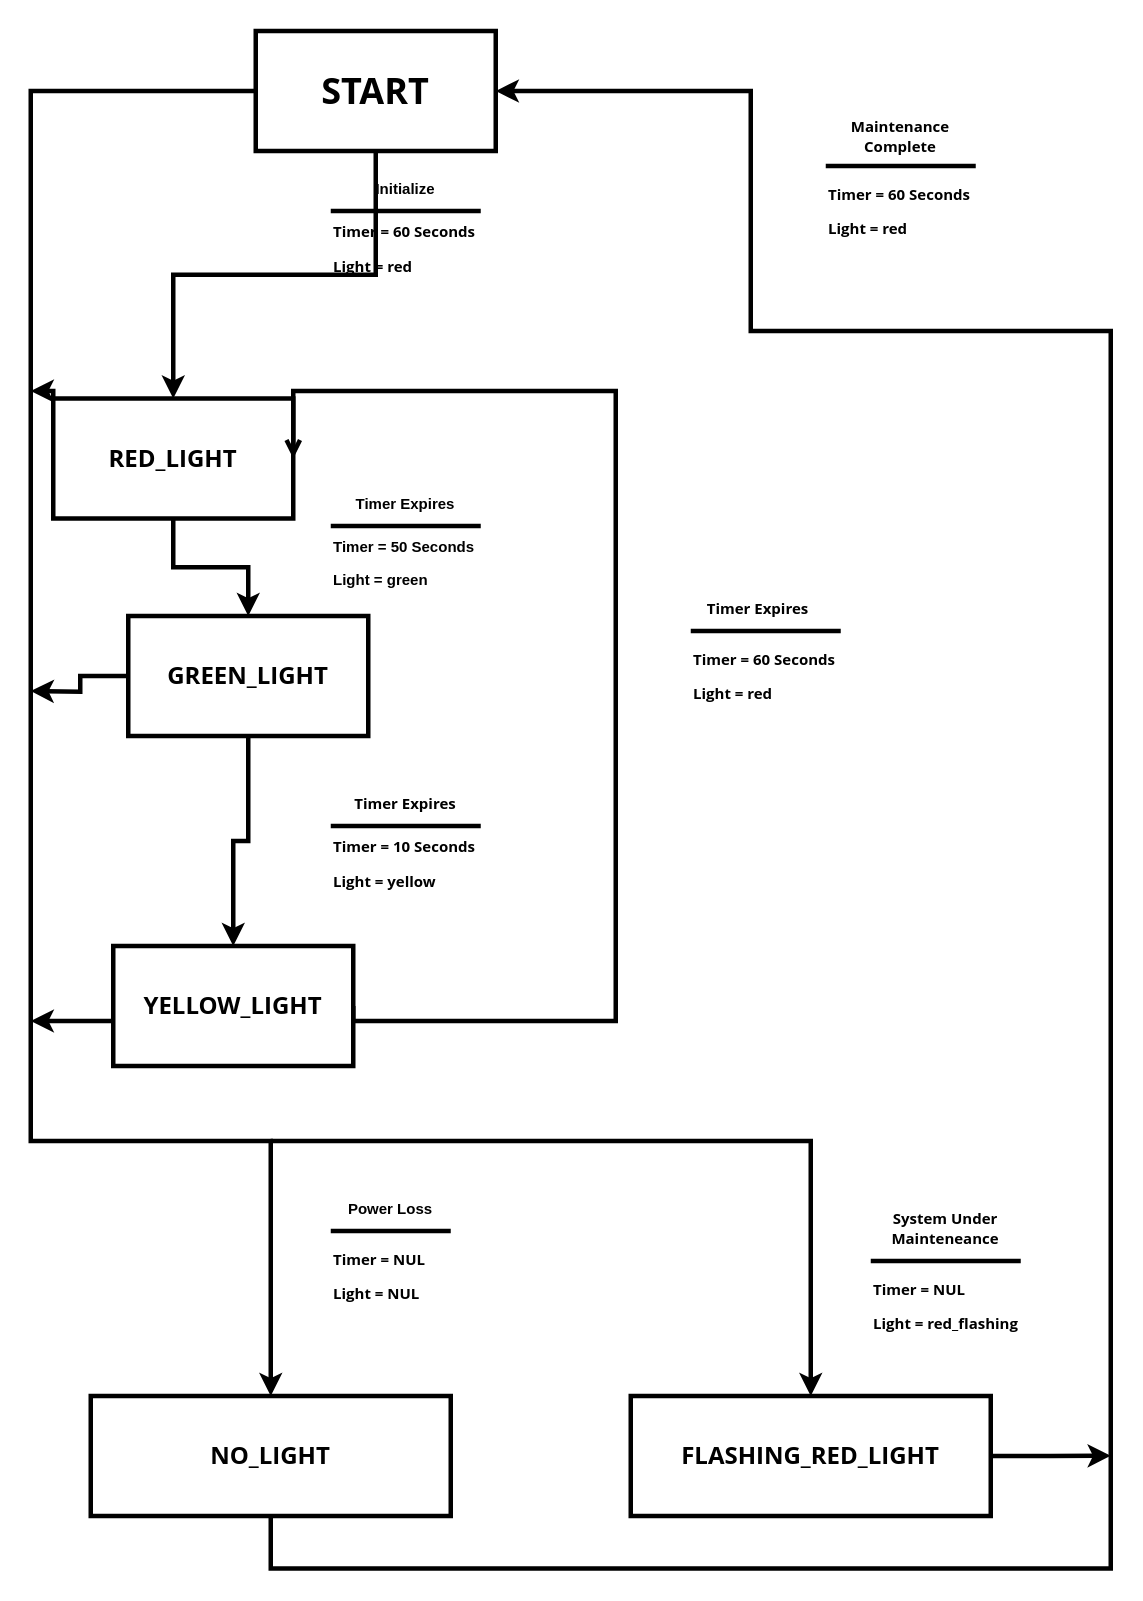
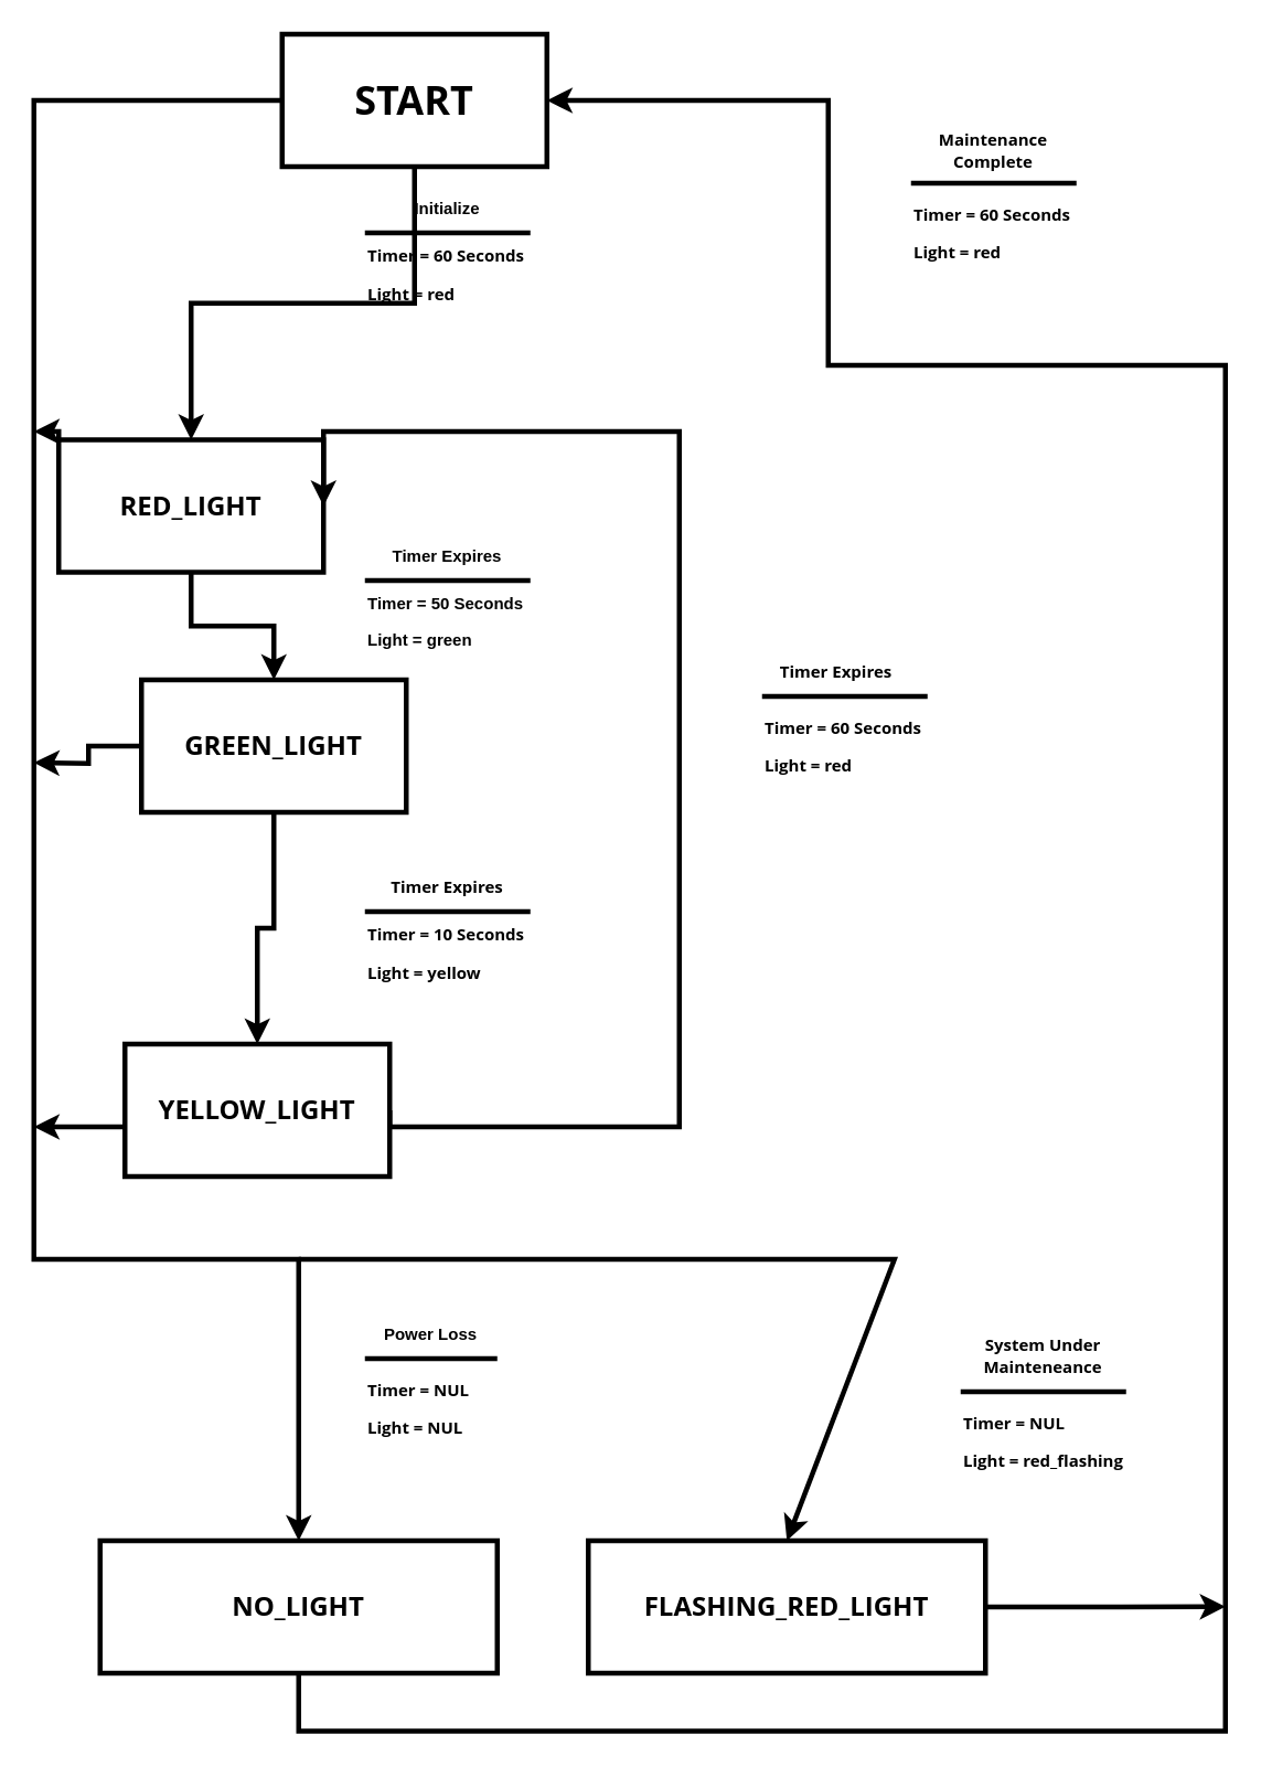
- <mxCell id="15" style="edgeStyle=orthogonalEdgeStyle;rounded=0;orthogonalLoop=1;jettySize=auto;html=1;exitX=1;exitY=0.5;exitDx=0;exitDy=0;strokeWidth=3;entryX=1;entryY=0.5;entryDx=0;entryDy=0;arcSize=0;endArrow=open;" edge="1" parent="1" source="16" target="7"><mxGeometry relative="1" as="geometry"><mxPoint x="690" y="420" as="targetPoint" /><Array as="points"><mxPoint x="410" y="680" /><mxPoint x="410" y="260" /></Array></mxGeometry></mxCell>
+ <mxCell id="15" style="edgeStyle=orthogonalEdgeStyle;rounded=0;orthogonalLoop=1;jettySize=auto;html=1;exitX=1;exitY=0.5;exitDx=0;exitDy=0;strokeWidth=3;entryX=1;entryY=0.5;entryDx=0;entryDy=0;arcSize=0;" edge="1" parent="1" source="16" target="7"><mxGeometry relative="1" as="geometry"><mxPoint x="690" y="420" as="targetPoint" /><Array as="points"><mxPoint x="410" y="680" /><mxPoint x="410" y="260" /></Array></mxGeometry></mxCell>
- <mxCell id="35" value="&lt;h1 style=&quot;font-size: 16px&quot;&gt;&lt;font style=&quot;font-size: 16px&quot;&gt;FLASHING_RED_LIGHT&lt;/font&gt;&lt;/h1&gt;" style="rounded=1;whiteSpace=wrap;html=1;fontFamily=Open Sans;strokeWidth=3;fontStyle=1;arcSize=0;" vertex="1" parent="1"><mxGeometry x="420" y="930" width="240" height="80" as="geometry" /></mxCell>
+ <mxCell id="35" value="&lt;h1 style=&quot;font-size: 16px&quot;&gt;&lt;font style=&quot;font-size: 16px&quot;&gt;FLASHING_RED_LIGHT&lt;/font&gt;&lt;/h1&gt;" style="rounded=1;whiteSpace=wrap;html=1;fontFamily=Open Sans;strokeWidth=3;fontStyle=1;arcSize=0;" vertex="1" parent="1"><mxGeometry x="355" y="930" width="240" height="80" as="geometry" /></mxCell>
